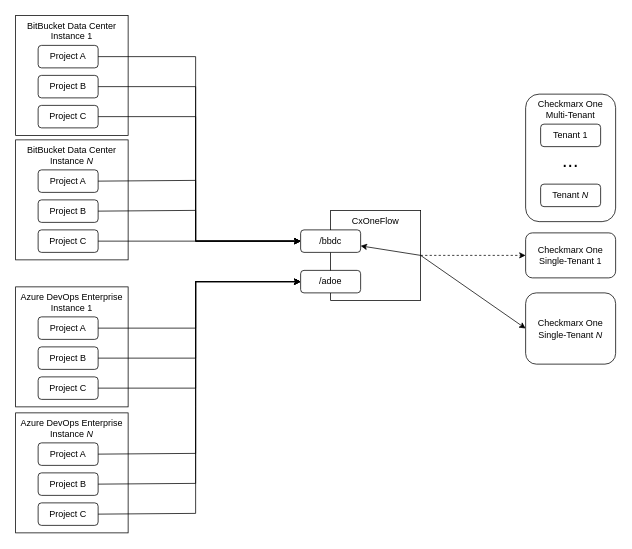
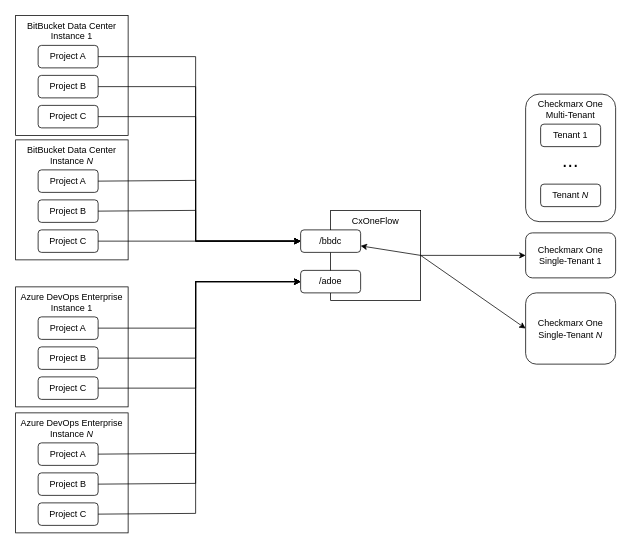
- <mxCell id="29" value="" style="endArrow=classic;html=1;rounded=0;exitX=1;exitY=0.5;exitDx=0;exitDy=0;entryX=0;entryY=0.5;entryDx=0;entryDy=0;dashed=1;" parent="1" source="11" target="16" edge="1"><mxGeometry width="50" height="50" relative="1" as="geometry"><mxPoint x="570" y="350" as="sourcePoint" /><mxPoint x="660" y="280" as="targetPoint" /></mxGeometry></mxCell>
+ <mxCell id="29" value="" style="endArrow=classic;html=1;rounded=0;exitX=1;exitY=0.5;exitDx=0;exitDy=0;entryX=0;entryY=0.5;entryDx=0;entryDy=0;" parent="1" source="11" target="16" edge="1"><mxGeometry width="50" height="50" relative="1" as="geometry"><mxPoint x="570" y="350" as="sourcePoint" /><mxPoint x="660" y="280" as="targetPoint" /></mxGeometry></mxCell>
